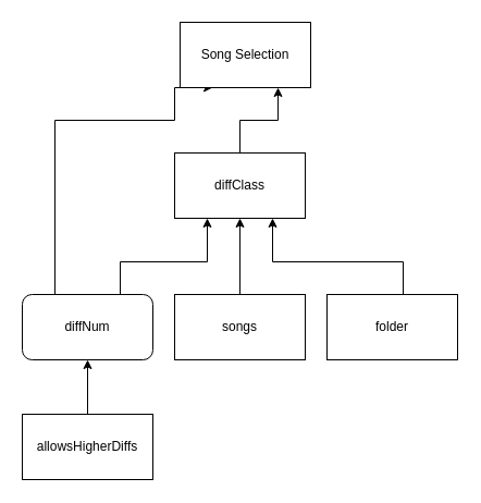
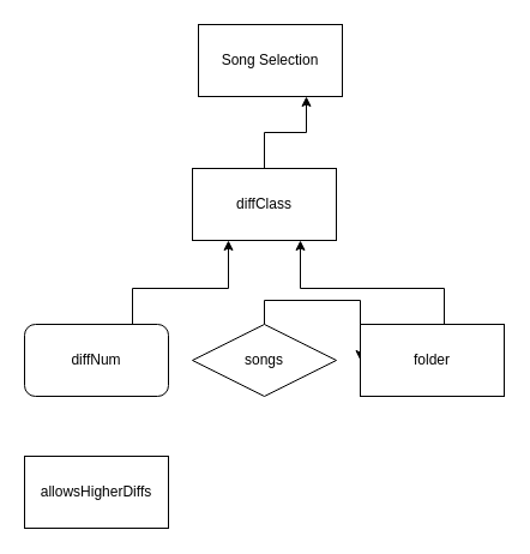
- <mxCell id="2" style="edgeStyle=orthogonalEdgeStyle;rounded=0;orthogonalLoop=1;jettySize=auto;html=1;exitX=0.25;exitY=0;exitDx=0;exitDy=0;entryX=0.25;entryY=1;entryDx=0;entryDy=0;" edge="1" parent="1" source="4" target="7"><mxGeometry relative="1" as="geometry"><Array as="points"><mxPoint x="50" y="110" /><mxPoint x="160" y="110" /></Array></mxGeometry></mxCell>
- <mxCell id="10" style="edgeStyle=orthogonalEdgeStyle;rounded=0;orthogonalLoop=1;jettySize=auto;html=1;exitX=0.5;exitY=0;exitDx=0;exitDy=0;entryX=0.5;entryY=1;entryDx=0;entryDy=0;" edge="1" parent="1" source="11" target="9"><mxGeometry relative="1" as="geometry" /></mxCell>
+ <mxCell id="10" style="edgeStyle=orthogonalEdgeStyle;rounded=0;orthogonalLoop=1;jettySize=auto;html=1;exitX=0.5;exitY=0;exitDx=0;exitDy=0;" edge="1" parent="1" source="11" target="13"><mxGeometry relative="1" as="geometry" /></mxCell>
- <mxCell id="11" value="songs" style="rounded=0;whiteSpace=wrap;html=1;" vertex="1" parent="1"><mxGeometry x="160" y="270" width="120" height="60" as="geometry" /></mxCell>
+ <mxCell id="11" value="songs" style="rhombus;whiteSpace=wrap;html=1;" vertex="1" parent="1"><mxGeometry x="160" y="270" width="120" height="60" as="geometry" /></mxCell>
- <mxCell id="5" style="edgeStyle=orthogonalEdgeStyle;rounded=0;orthogonalLoop=1;jettySize=auto;html=1;entryX=0.5;entryY=1;entryDx=0;entryDy=0;" edge="1" parent="1" source="6" target="4"><mxGeometry relative="1" as="geometry" /></mxCell>
